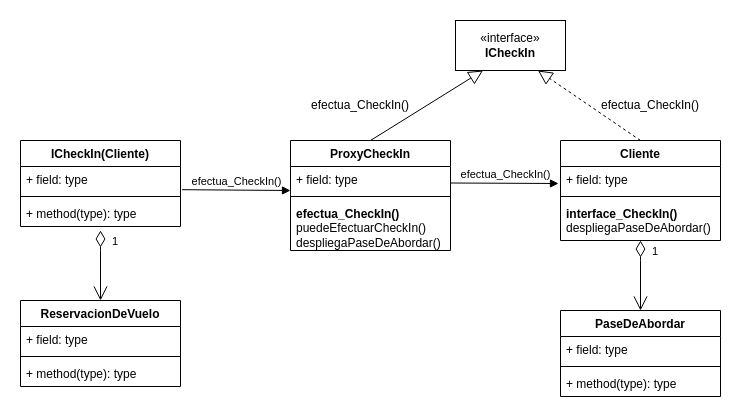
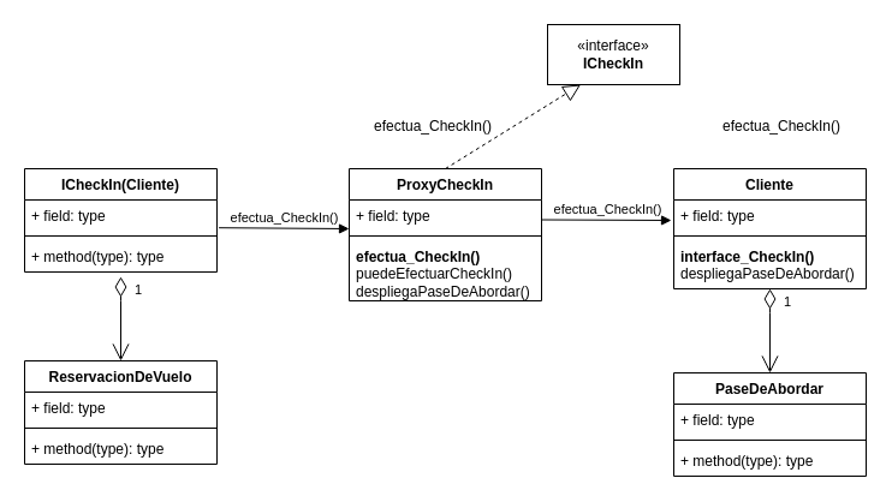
- <mxCell id="11" value="" style="endArrow=block;dashed=0;endFill=0;endSize=12;html=1;rounded=0;entryX=0.25;entryY=1;entryDx=0;entryDy=0;exitX=0.5;exitY=0;exitDx=0;exitDy=0;" edge="1" parent="1" source="3" target="2"><mxGeometry width="160" relative="1" as="geometry"><mxPoint x="460" y="160" as="sourcePoint" /><mxPoint x="620" y="160" as="targetPoint" /></mxGeometry></mxCell>
+ <mxCell id="11" value="" style="endArrow=block;dashed=1;endFill=0;endSize=12;html=1;rounded=0;entryX=0.25;entryY=1;entryDx=0;entryDy=0;exitX=0.5;exitY=0;exitDx=0;exitDy=0;" edge="1" parent="1" source="3" target="2"><mxGeometry width="160" relative="1" as="geometry"><mxPoint x="460" y="160" as="sourcePoint" /><mxPoint x="620" y="160" as="targetPoint" /></mxGeometry></mxCell>
- <mxCell id="12" value="" style="endArrow=block;dashed=1;endFill=0;endSize=12;html=1;rounded=0;entryX=0.75;entryY=1;entryDx=0;entryDy=0;exitX=0.5;exitY=0;exitDx=0;exitDy=0;" edge="1" parent="1" source="7" target="2"><mxGeometry width="160" relative="1" as="geometry"><mxPoint x="460" y="160" as="sourcePoint" /><mxPoint x="620" y="160" as="targetPoint" /></mxGeometry></mxCell>
